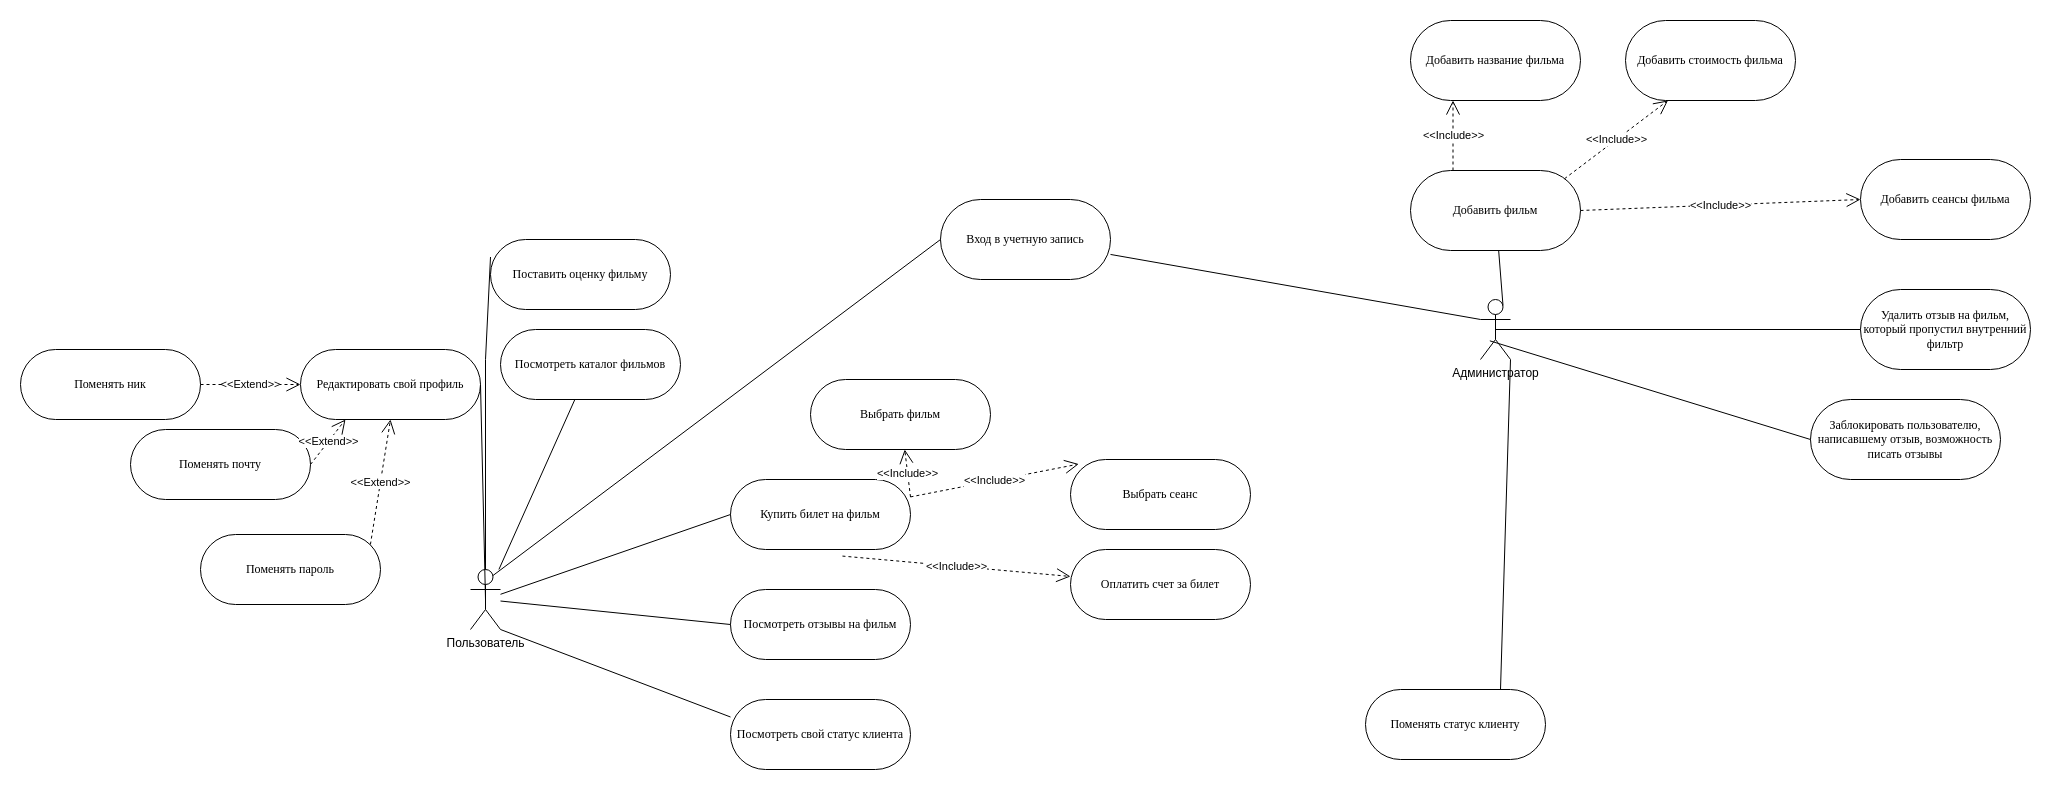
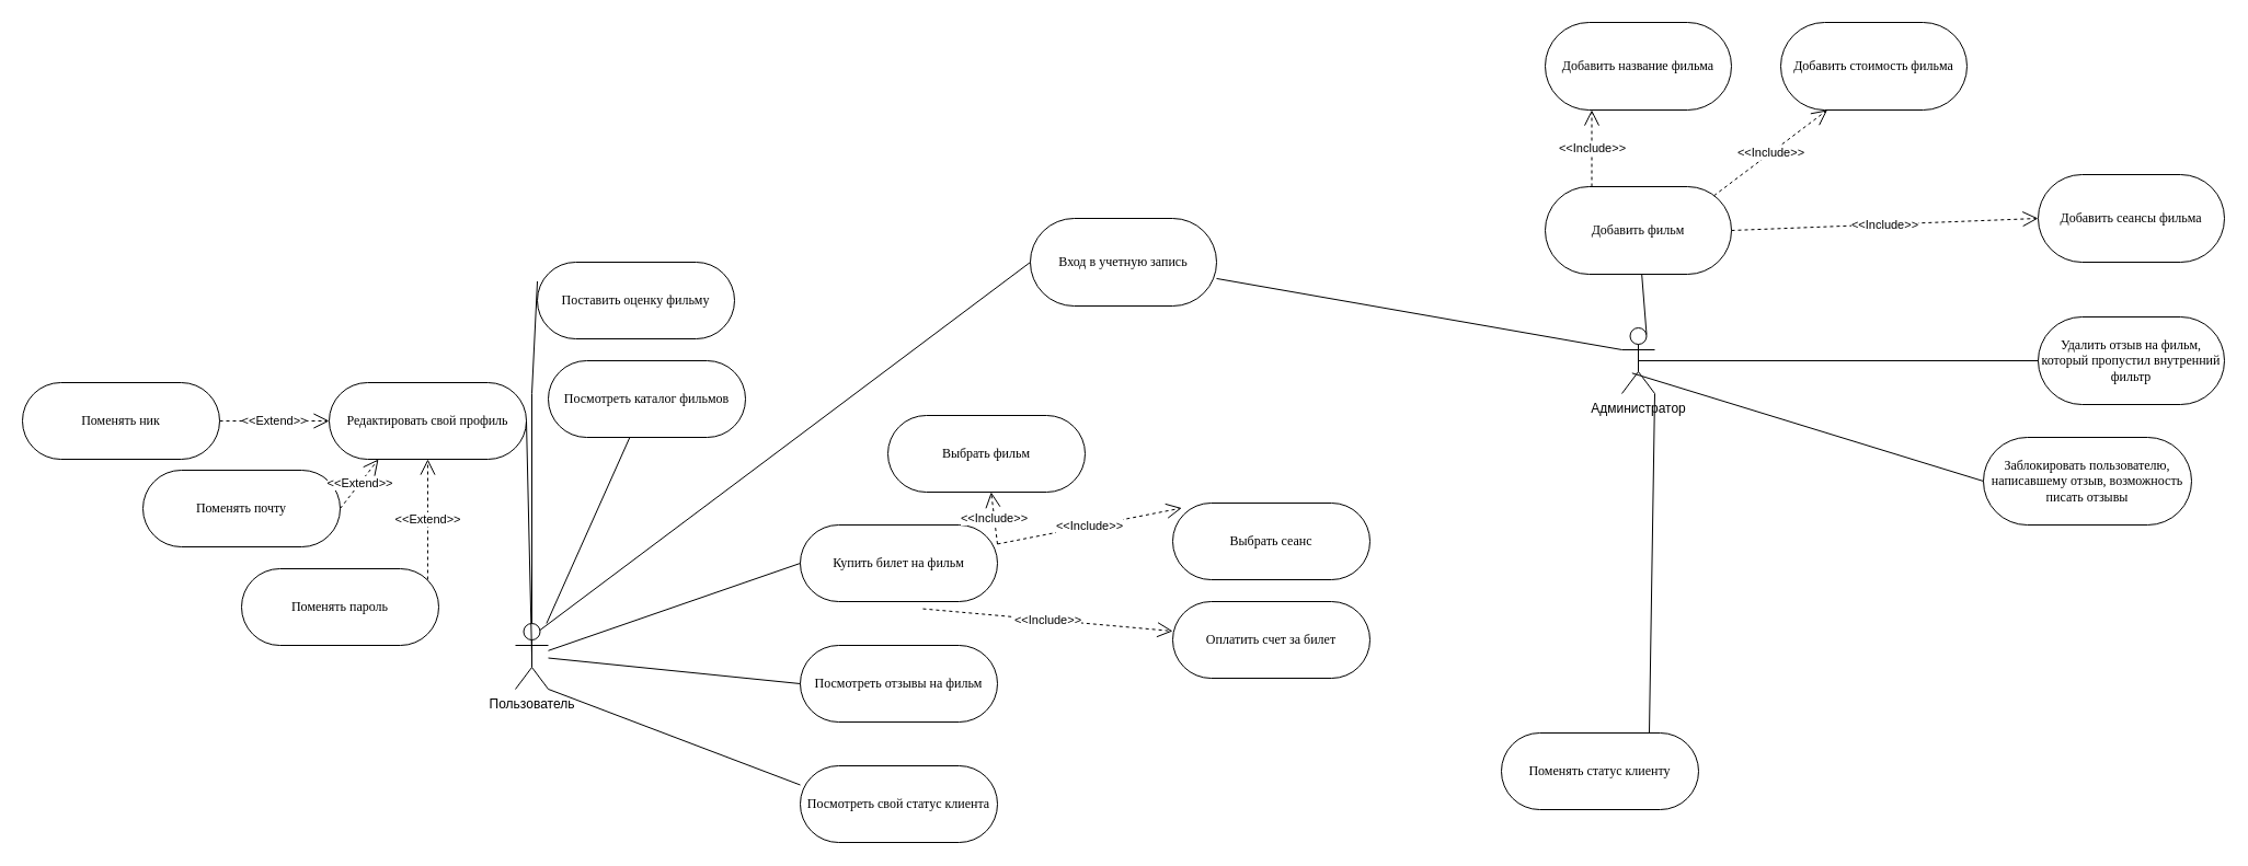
- <mxCell id="40" value="Поменять пароль" style="rounded=1;whiteSpace=wrap;html=1;shadow=0;comic=0;labelBackgroundColor=none;strokeWidth=1;fontFamily=Verdana;fontSize=12;align=center;arcSize=50;" parent="1" vertex="1"><mxGeometry x="200" y="534" width="180" height="70" as="geometry" /></mxCell>
+ <mxCell id="40" value="Поменять пароль" style="rounded=1;whiteSpace=wrap;html=1;shadow=0;comic=0;labelBackgroundColor=none;strokeWidth=1;fontFamily=Verdana;fontSize=12;align=center;arcSize=50;" parent="1" vertex="1"><mxGeometry x="220" y="519" width="180" height="70" as="geometry" /></mxCell>
- <mxCell id="34" value="Поменять статус клиенту" style="rounded=1;whiteSpace=wrap;html=1;shadow=0;comic=0;labelBackgroundColor=none;strokeWidth=1;fontFamily=Verdana;fontSize=12;align=center;arcSize=50;" parent="1" vertex="1"><mxGeometry x="1365" y="689" width="180" height="70" as="geometry" /></mxCell>
+ <mxCell id="34" value="Поменять статус клиенту" style="rounded=1;whiteSpace=wrap;html=1;shadow=0;comic=0;labelBackgroundColor=none;strokeWidth=1;fontFamily=Verdana;fontSize=12;align=center;arcSize=50;" parent="1" vertex="1"><mxGeometry x="1370" y="669" width="180" height="70" as="geometry" /></mxCell>
